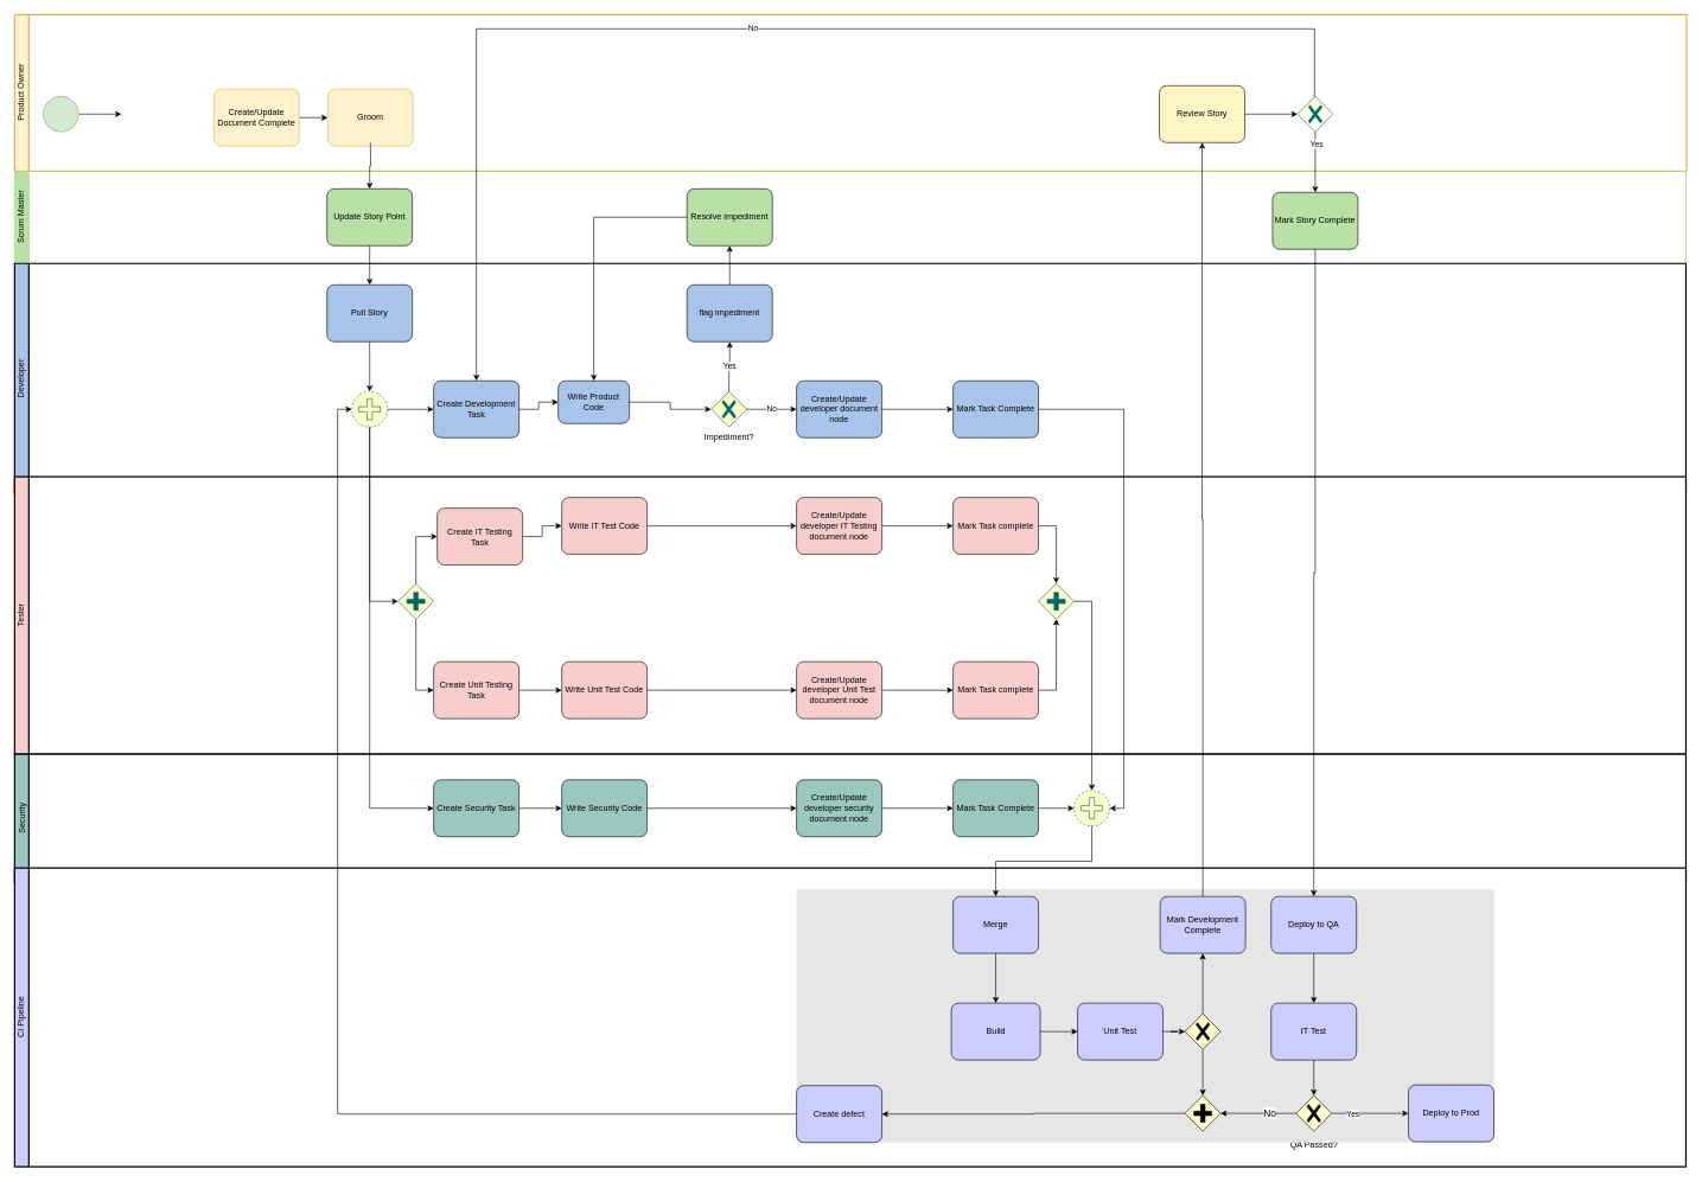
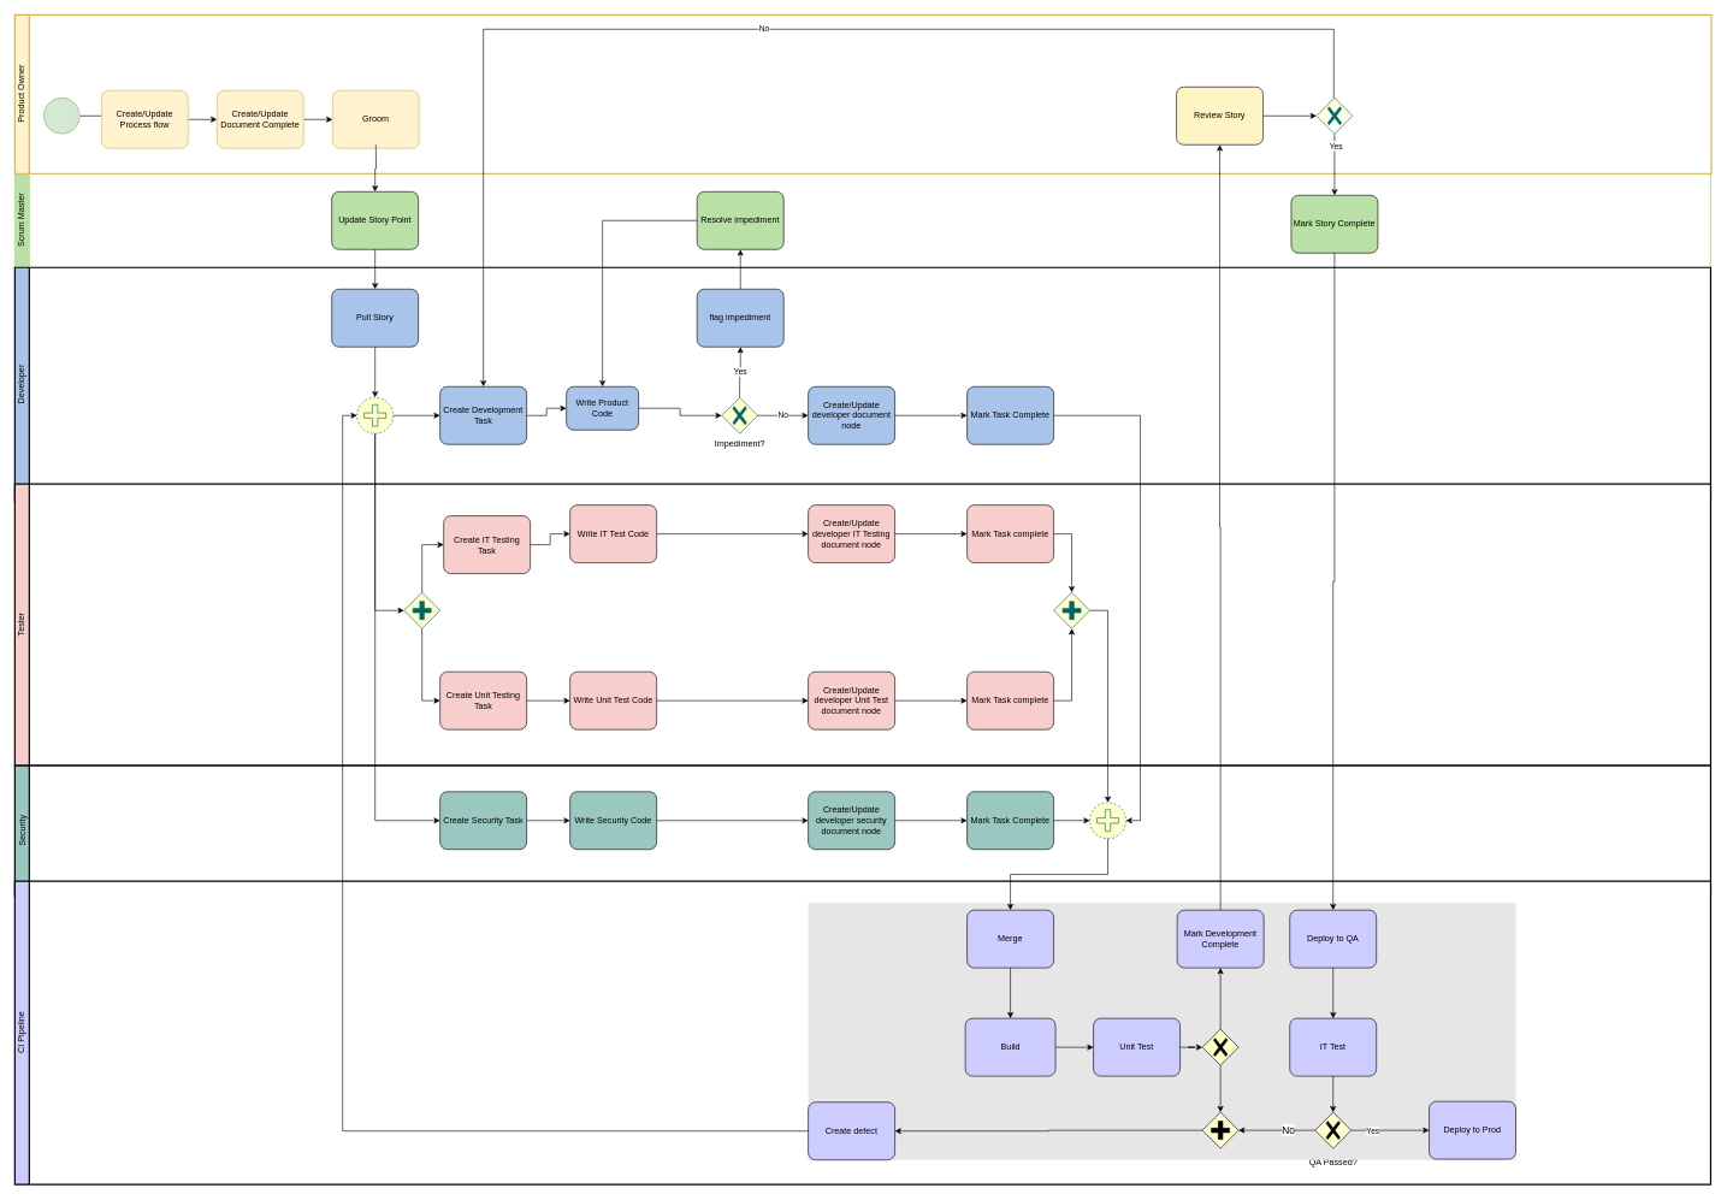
+ <mxCell id="15" value="Create/Update Process flow" style="points=[[0.25,0,0],[0.5,0,0],[0.75,0,0],[1,0.25,0],[1,0.5,0],[1,0.75,0],[0.75,1,0],[0.5,1,0],[0.25,1,0],[0,0.75,0],[0,0.5,0],[0,0.25,0]];shape=mxgraph.bpmn.task;whiteSpace=wrap;rectStyle=rounded;size=10;taskMarker=abstract;fillColor=#fff2cc;strokeColor=#d6b656;" parent="6" vertex="1"><mxGeometry x="120" y="105" width="120" height="80" as="geometry" /></mxCell>
+ <mxCell id="14" style="edgeStyle=orthogonalEdgeStyle;rounded=0;orthogonalLoop=1;jettySize=auto;html=1;exitX=1;exitY=0.5;exitDx=0;exitDy=0;exitPerimeter=0;" parent="6" source="15" target="17" edge="1"><mxGeometry relative="1" as="geometry" /></mxCell>
